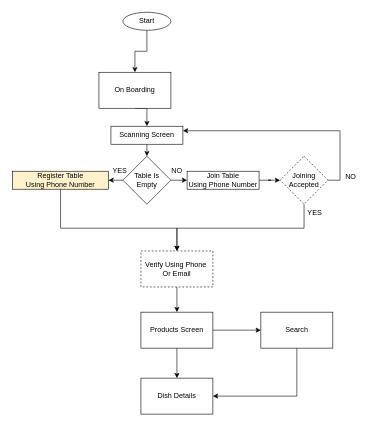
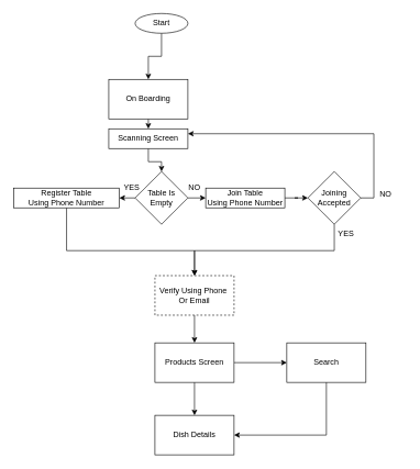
- <mxCell id="5" value="Scanning Screen" style="rounded=0;whiteSpace=wrap;html=1;" vertex="1" parent="1"><mxGeometry x="184" y="210" width="120" height="30" as="geometry" /></mxCell>
+ <mxCell id="5" value="Scanning Screen" style="rounded=0;whiteSpace=wrap;html=1;" vertex="1" parent="1"><mxGeometry x="164" y="195" width="120" height="30" as="geometry" /></mxCell>
- <mxCell id="7" value="Register Table&lt;br&gt;Using Phone Number" style="rounded=0;whiteSpace=wrap;html=1;fillColor=#fff2cc;" vertex="1" parent="1"><mxGeometry x="20" y="285" width="160" height="30" as="geometry" /></mxCell>
+ <mxCell id="7" value="Register Table&lt;br&gt;Using Phone Number" style="rounded=0;whiteSpace=wrap;html=1;" vertex="1" parent="1"><mxGeometry x="20" y="285" width="160" height="30" as="geometry" /></mxCell>
- <mxCell id="15" value="Joining Accepted" style="rhombus;whiteSpace=wrap;html=1;dashed=1;" vertex="1" parent="1"><mxGeometry x="466" y="260" width="80" height="80" as="geometry" /></mxCell>
+ <mxCell id="15" value="Joining Accepted" style="rhombus;whiteSpace=wrap;html=1;" vertex="1" parent="1"><mxGeometry x="466" y="260" width="80" height="80" as="geometry" /></mxCell>
